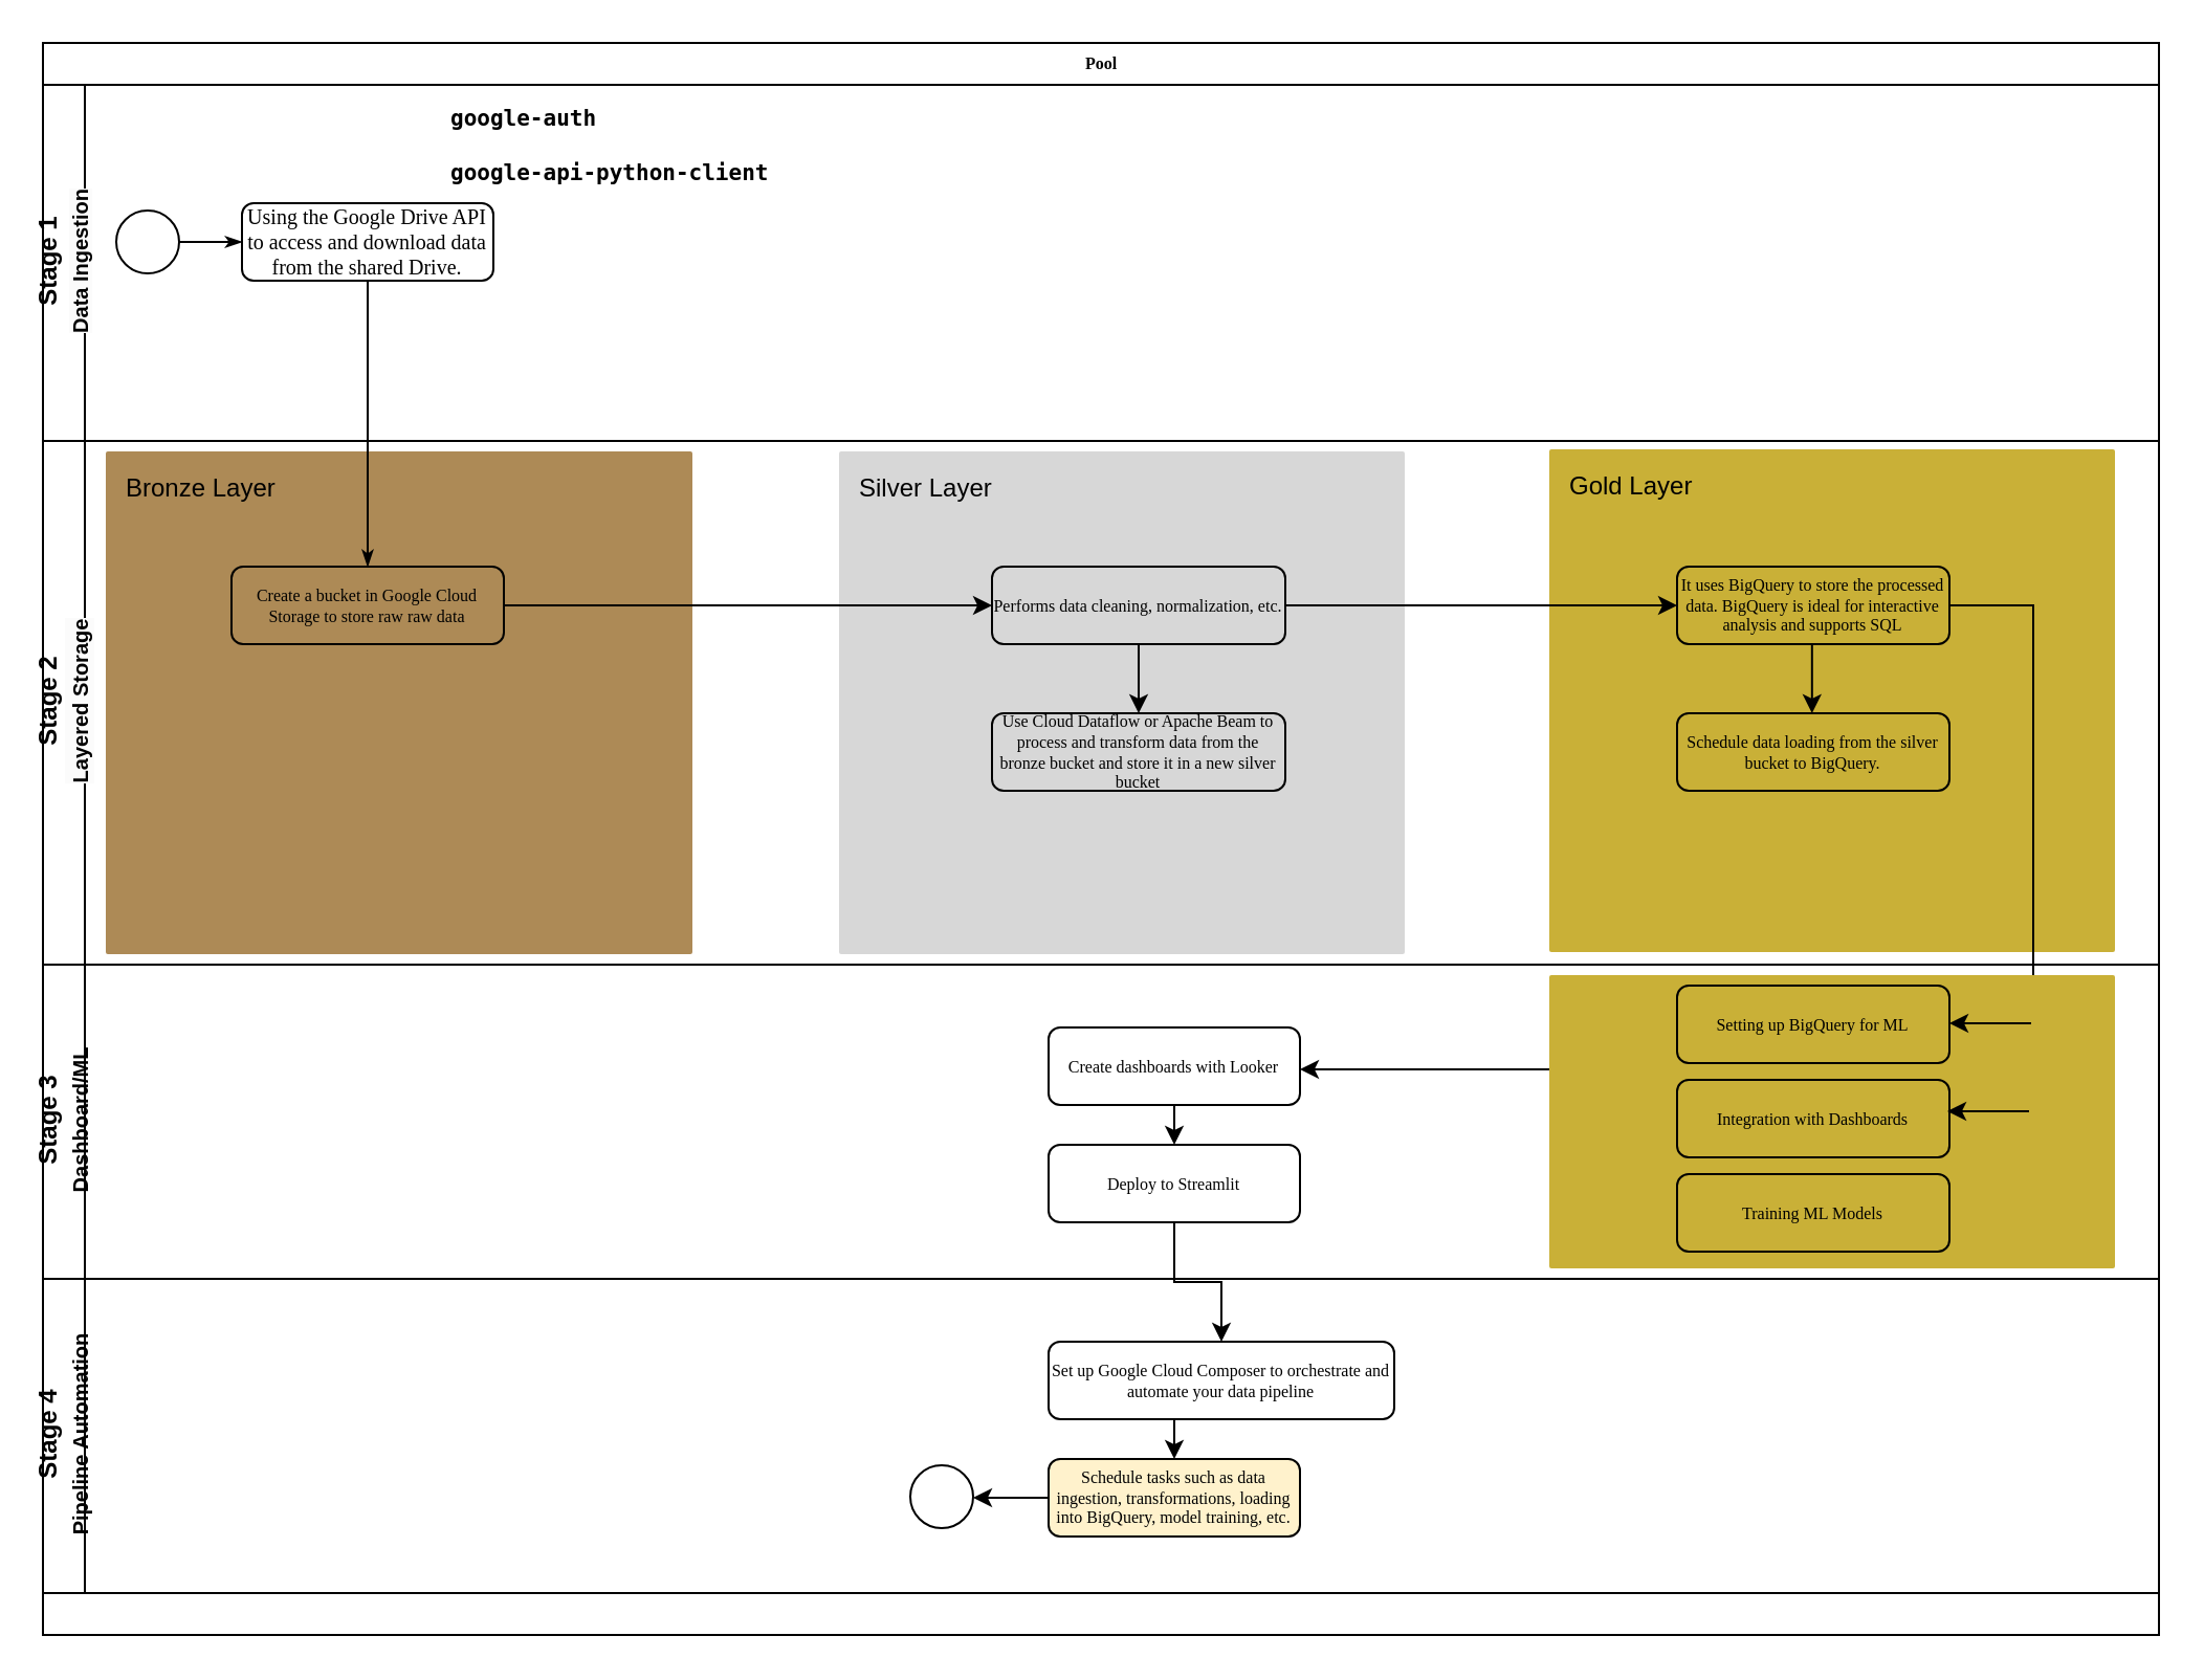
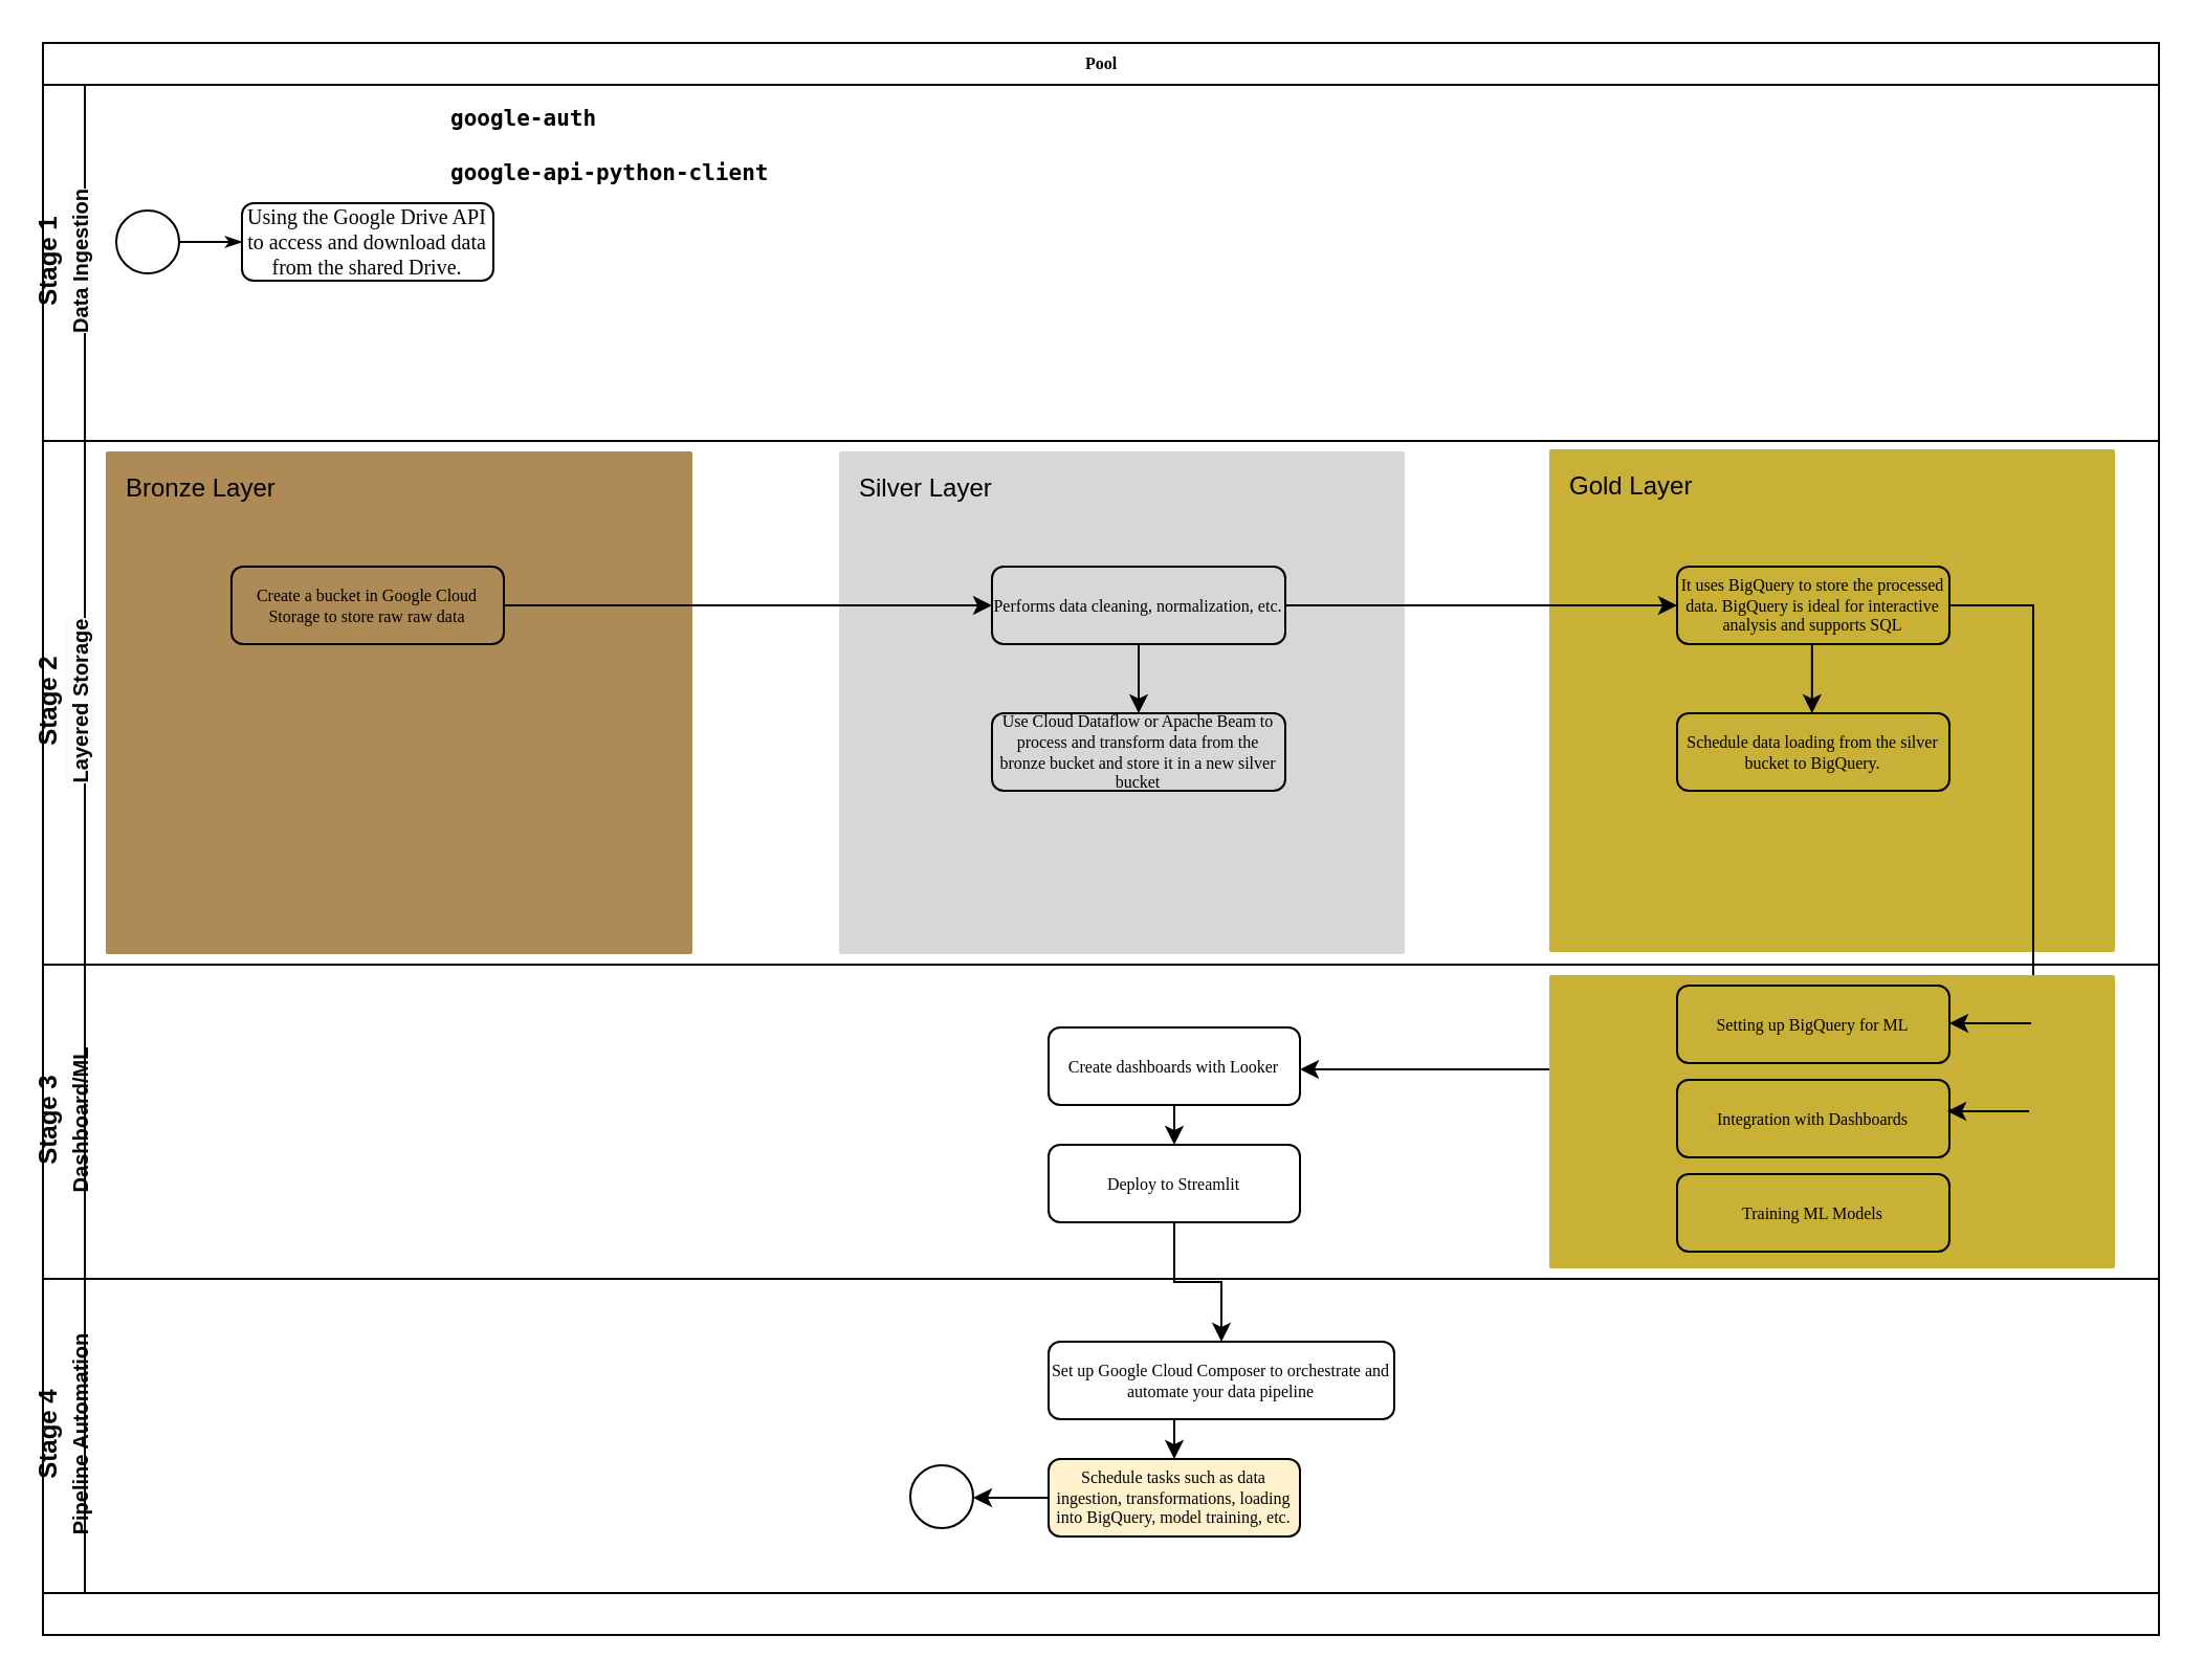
- <mxCell id="21" style="edgeStyle=orthogonalEdgeStyle;rounded=0;html=1;labelBackgroundColor=none;startArrow=none;startFill=0;startSize=5;endArrow=classicThin;endFill=1;endSize=5;jettySize=auto;orthogonalLoop=1;strokeWidth=1;fontFamily=Verdana;fontSize=8" parent="2" source="6" target="11" edge="1"><mxGeometry relative="1" as="geometry" /></mxCell>
